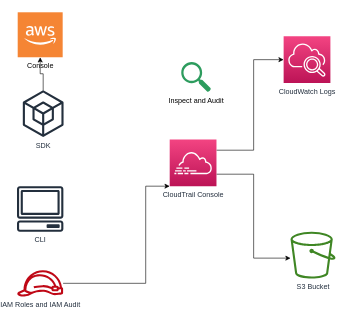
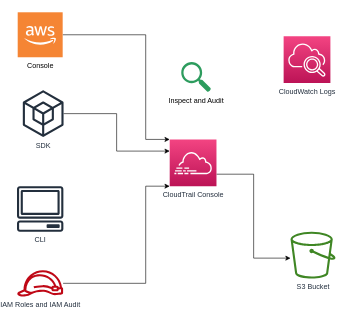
- <mxCell id="2" style="edgeStyle=orthogonalEdgeStyle;rounded=0;orthogonalLoop=1;jettySize=auto;html=1;" edge="1" parent="1" source="3" target="6"><mxGeometry relative="1" as="geometry" /></mxCell>
+ <mxCell id="2" style="edgeStyle=orthogonalEdgeStyle;rounded=0;orthogonalLoop=1;jettySize=auto;html=1;entryX=0;entryY=0.25;entryDx=0;entryDy=0;entryPerimeter=0;" edge="1" parent="1" source="3" target="11"><mxGeometry relative="1" as="geometry" /></mxCell>
- <mxCell id="9" style="edgeStyle=orthogonalEdgeStyle;rounded=0;orthogonalLoop=1;jettySize=auto;html=1;entryX=0;entryY=0.5;entryDx=0;entryDy=0;entryPerimeter=0;" edge="1" parent="1" source="11" target="12"><mxGeometry relative="1" as="geometry"><Array as="points"><mxPoint x="415" y="250" /><mxPoint x="415" y="99" /></Array></mxGeometry></mxCell>
+ <mxCell id="5" style="edgeStyle=orthogonalEdgeStyle;rounded=0;orthogonalLoop=1;jettySize=auto;html=1;entryX=0;entryY=0;entryDx=0;entryDy=0;entryPerimeter=0;" edge="1" parent="1" source="6" target="11"><mxGeometry relative="1" as="geometry"><Array as="points"><mxPoint x="235" y="58" /><mxPoint x="235" y="232" /></Array></mxGeometry></mxCell>
